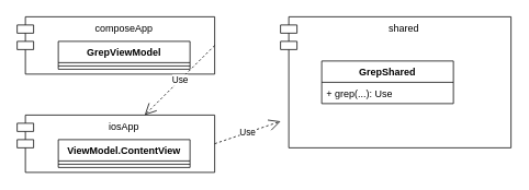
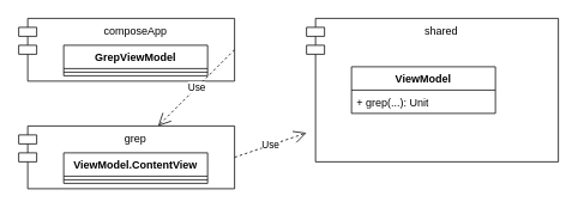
- <mxCell id="9" value="GrepShared" style="swimlane;fontStyle=1;align=center;verticalAlign=top;childLayout=stackLayout;horizontal=1;startSize=26;horizontalStack=0;resizeParent=1;resizeParentMax=0;resizeLast=0;collapsible=1;marginBottom=0;whiteSpace=wrap;html=1;" parent="1" vertex="1"><mxGeometry x="390" y="74" width="160" height="52" as="geometry" /></mxCell>
+ <mxCell id="9" value="ViewModel" style="swimlane;fontStyle=1;align=center;verticalAlign=top;childLayout=stackLayout;horizontal=1;startSize=26;horizontalStack=0;resizeParent=1;resizeParentMax=0;resizeLast=0;collapsible=1;marginBottom=0;whiteSpace=wrap;html=1;" parent="1" vertex="1"><mxGeometry x="390" y="74" width="160" height="52" as="geometry" /></mxCell>
- <mxCell id="10" value="+ grep(...): Use" style="text;strokeColor=none;fillColor=none;align=left;verticalAlign=top;spacingLeft=4;spacingRight=4;overflow=hidden;rotatable=0;points=[[0,0.5],[1,0.5]];portConstraint=eastwest;whiteSpace=wrap;html=1;" parent="9" vertex="1"><mxGeometry y="26" width="160" height="26" as="geometry" /></mxCell>
+ <mxCell id="10" value="+ grep(...): Unit" style="text;strokeColor=none;fillColor=none;align=left;verticalAlign=top;spacingLeft=4;spacingRight=4;overflow=hidden;rotatable=0;points=[[0,0.5],[1,0.5]];portConstraint=eastwest;whiteSpace=wrap;html=1;" parent="9" vertex="1"><mxGeometry y="26" width="160" height="26" as="geometry" /></mxCell>
- <mxCell id="4" value="iosApp" style="shape=module;align=left;spacingLeft=20;align=center;verticalAlign=top;whiteSpace=wrap;html=1;" parent="1" vertex="1"><mxGeometry x="20" y="140" width="240" height="70" as="geometry" /></mxCell>
+ <mxCell id="4" value="grep" style="shape=module;align=left;spacingLeft=20;align=center;verticalAlign=top;whiteSpace=wrap;html=1;" parent="1" vertex="1"><mxGeometry x="20" y="140" width="240" height="70" as="geometry" /></mxCell>
